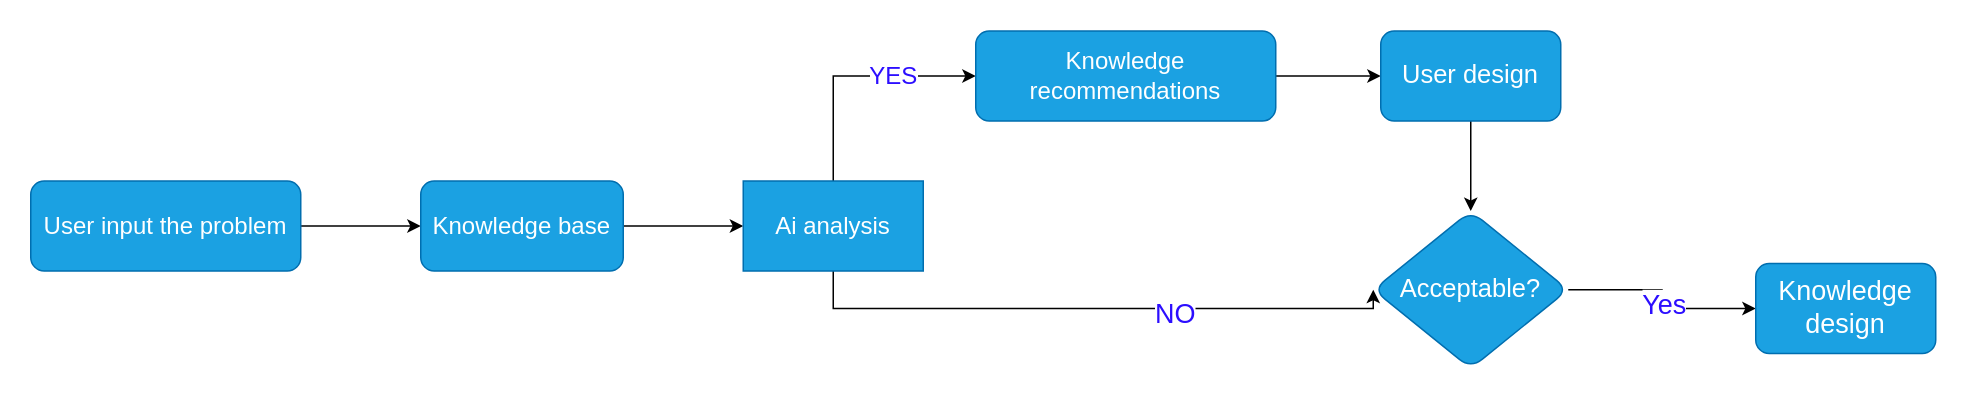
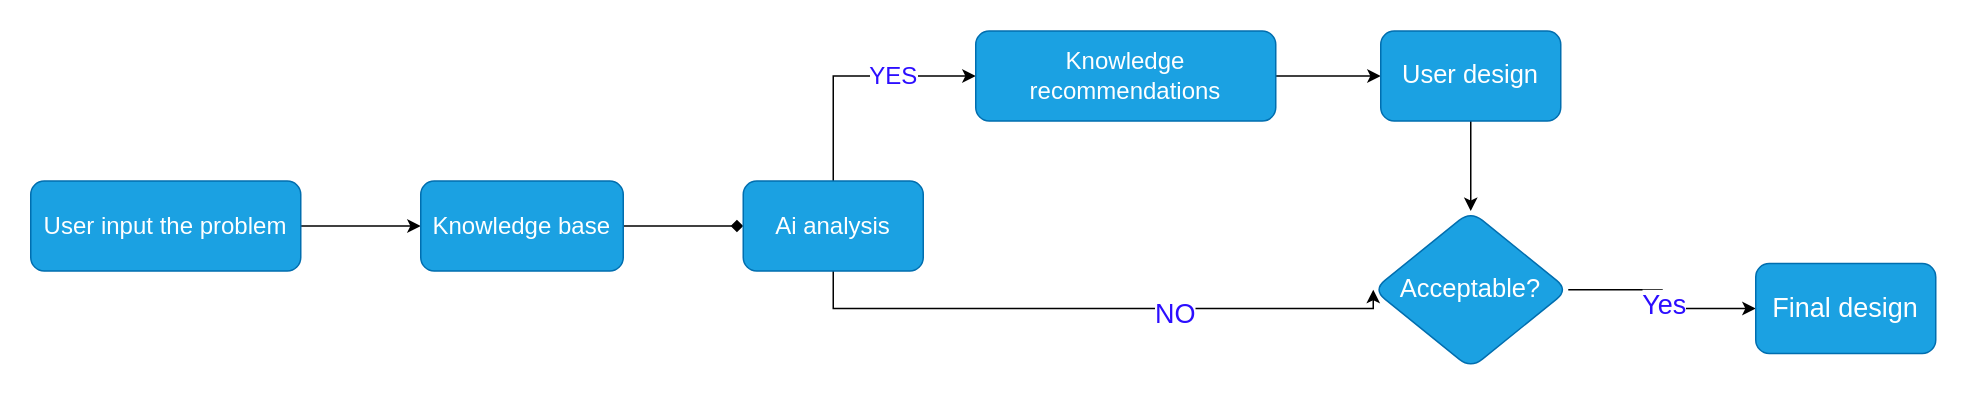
- <mxCell id="4" value="" style="edgeStyle=orthogonalEdgeStyle;rounded=0;orthogonalLoop=1;jettySize=auto;html=1;" edge="1" parent="1" source="5" target="10"><mxGeometry relative="1" as="geometry" /></mxCell>
+ <mxCell id="4" value="" style="edgeStyle=orthogonalEdgeStyle;rounded=0;orthogonalLoop=1;jettySize=auto;html=1;endArrow=diamond;" edge="1" parent="1" source="5" target="10"><mxGeometry relative="1" as="geometry" /></mxCell>
- <mxCell id="10" value="&lt;font style=&quot;font-size: 16px;&quot;&gt;Ai analysis&lt;/font&gt;" style="whiteSpace=wrap;html=1;fillColor=#1ba1e2;fontColor=#ffffff;strokeColor=#006EAF;rounded=0;" vertex="1" parent="1"><mxGeometry x="495" y="120" width="120" height="60" as="geometry" /></mxCell>
+ <mxCell id="10" value="&lt;font style=&quot;font-size: 16px;&quot;&gt;Ai analysis&lt;/font&gt;" style="whiteSpace=wrap;html=1;rounded=1;fillColor=#1ba1e2;fontColor=#ffffff;strokeColor=#006EAF;" vertex="1" parent="1"><mxGeometry x="495" y="120" width="120" height="60" as="geometry" /></mxCell>
- <mxCell id="18" value="&lt;font style=&quot;font-size: 18px;&quot;&gt;Knowledge design&lt;/font&gt;" style="whiteSpace=wrap;html=1;rounded=1;fillColor=#1ba1e2;fontColor=#ffffff;strokeColor=#006EAF;" vertex="1" parent="1"><mxGeometry x="1170" y="175" width="120" height="60" as="geometry" /></mxCell>
+ <mxCell id="18" value="&lt;font style=&quot;font-size: 18px;&quot;&gt;Final design&lt;/font&gt;" style="whiteSpace=wrap;html=1;rounded=1;fillColor=#1ba1e2;fontColor=#ffffff;strokeColor=#006EAF;" vertex="1" parent="1"><mxGeometry x="1170" y="175" width="120" height="60" as="geometry" /></mxCell>
